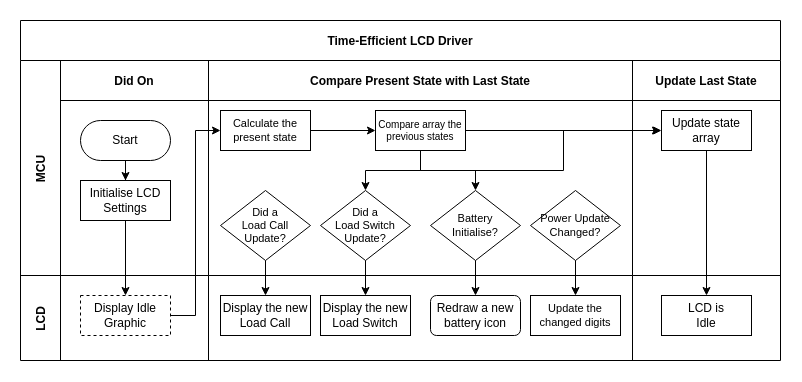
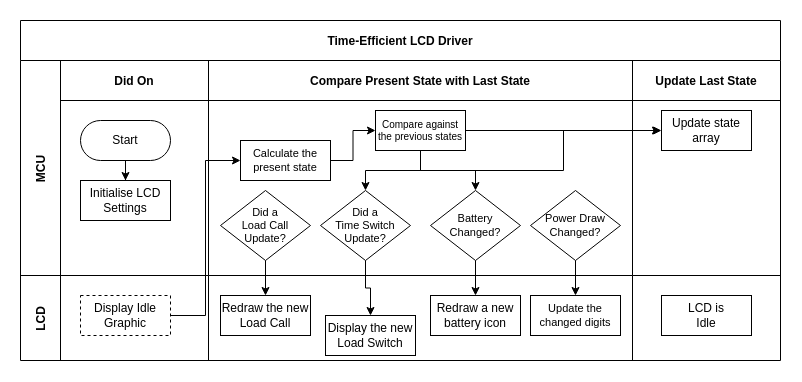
- <mxCell id="20" value="&lt;div style=&quot;font-size: 11px;&quot;&gt;&lt;font style=&quot;font-size: 11px;&quot;&gt;Calculate the&lt;/font&gt;&lt;/div&gt;&lt;div style=&quot;font-size: 11px;&quot;&gt;&lt;font style=&quot;font-size: 11px;&quot;&gt;&lt;font style=&quot;font-size: 11px;&quot;&gt;present state&lt;/font&gt;&lt;br&gt;&lt;/font&gt;&lt;/div&gt;" style="rounded=0;whiteSpace=wrap;html=1;" vertex="1" parent="9"><mxGeometry x="12" y="50" width="90" height="40" as="geometry" /></mxCell>
+ <mxCell id="20" value="&lt;div style=&quot;font-size: 11px;&quot;&gt;&lt;font style=&quot;font-size: 11px;&quot;&gt;Calculate the&lt;/font&gt;&lt;/div&gt;&lt;div style=&quot;font-size: 11px;&quot;&gt;&lt;font style=&quot;font-size: 11px;&quot;&gt;&lt;font style=&quot;font-size: 11px;&quot;&gt;present state&lt;/font&gt;&lt;br&gt;&lt;/font&gt;&lt;/div&gt;" style="rounded=0;whiteSpace=wrap;html=1;" vertex="1" parent="9"><mxGeometry x="32" y="80" width="90" height="40" as="geometry" /></mxCell>
- <mxCell id="14" value="&lt;div style=&quot;font-size: 10px;&quot;&gt;&lt;font style=&quot;font-size: 10px;&quot;&gt;Compare array the previous states&lt;br&gt;&lt;/font&gt;&lt;/div&gt;" style="rounded=0;whiteSpace=wrap;html=1;" parent="9" vertex="1"><mxGeometry x="167" y="50" width="90" height="40" as="geometry" /></mxCell>
+ <mxCell id="14" value="&lt;div style=&quot;font-size: 10px;&quot;&gt;&lt;font style=&quot;font-size: 10px;&quot;&gt;Compare against the previous states&lt;br&gt;&lt;/font&gt;&lt;/div&gt;" style="rounded=0;whiteSpace=wrap;html=1;" parent="9" vertex="1"><mxGeometry x="167" y="50" width="90" height="40" as="geometry" /></mxCell>
- <mxCell id="38" style="edgeStyle=orthogonalEdgeStyle;rounded=0;orthogonalLoop=1;jettySize=auto;html=1;" parent="2" source="22" target="32" edge="1"><mxGeometry relative="1" as="geometry" /></mxCell>
- <mxCell id="16" value="&lt;div style=&quot;font-size: 11px;&quot;&gt;&lt;font style=&quot;font-size: 11px;&quot;&gt;Did a&lt;/font&gt;&lt;/div&gt;&lt;div style=&quot;font-size: 11px;&quot;&gt;&lt;font style=&quot;font-size: 11px;&quot;&gt;Load Switch&lt;br&gt;&lt;/font&gt;&lt;/div&gt;&lt;div style=&quot;font-size: 11px;&quot;&gt;&lt;font style=&quot;font-size: 11px;&quot;&gt;&lt;font style=&quot;font-size: 11px;&quot;&gt;Update?&lt;/font&gt;&lt;br&gt;&lt;/font&gt;&lt;/div&gt;" style="rhombus;whiteSpace=wrap;html=1;" vertex="1" parent="9"><mxGeometry x="112" y="130" width="90" height="70" as="geometry" /></mxCell>
+ <mxCell id="16" value="&lt;div style=&quot;font-size: 11px;&quot;&gt;&lt;font style=&quot;font-size: 11px;&quot;&gt;Did a&lt;/font&gt;&lt;/div&gt;&lt;div style=&quot;font-size: 11px;&quot;&gt;&lt;font style=&quot;font-size: 11px;&quot;&gt;Time Switch&lt;br&gt;&lt;/font&gt;&lt;/div&gt;&lt;div style=&quot;font-size: 11px;&quot;&gt;&lt;font style=&quot;font-size: 11px;&quot;&gt;&lt;font style=&quot;font-size: 11px;&quot;&gt;Update?&lt;/font&gt;&lt;br&gt;&lt;/font&gt;&lt;/div&gt;" style="rhombus;whiteSpace=wrap;html=1;" vertex="1" parent="9"><mxGeometry x="112" y="130" width="90" height="70" as="geometry" /></mxCell>
- <mxCell id="17" value="&lt;div style=&quot;font-size: 11px;&quot;&gt;&lt;font style=&quot;font-size: 11px;&quot;&gt;Battery&lt;/font&gt;&lt;/div&gt;&lt;div style=&quot;font-size: 11px;&quot;&gt;&lt;font style=&quot;font-size: 11px;&quot;&gt;Initialise?&lt;br&gt;&lt;/font&gt;&lt;/div&gt;" style="rhombus;whiteSpace=wrap;html=1;" vertex="1" parent="9"><mxGeometry x="222" y="130" width="90" height="70" as="geometry" /></mxCell>
+ <mxCell id="17" value="&lt;div style=&quot;font-size: 11px;&quot;&gt;&lt;font style=&quot;font-size: 11px;&quot;&gt;Battery&lt;/font&gt;&lt;/div&gt;&lt;div style=&quot;font-size: 11px;&quot;&gt;&lt;font style=&quot;font-size: 11px;&quot;&gt;Changed?&lt;br&gt;&lt;/font&gt;&lt;/div&gt;" style="rhombus;whiteSpace=wrap;html=1;" vertex="1" parent="9"><mxGeometry x="222" y="130" width="90" height="70" as="geometry" /></mxCell>
- <mxCell id="18" value="&lt;div style=&quot;font-size: 11px;&quot;&gt;&lt;font style=&quot;font-size: 11px;&quot;&gt;Power Update&lt;/font&gt;&lt;/div&gt;&lt;div style=&quot;font-size: 11px;&quot;&gt;&lt;font style=&quot;font-size: 11px;&quot;&gt;&lt;font style=&quot;font-size: 11px;&quot;&gt;Changed?&lt;/font&gt;&lt;br&gt;&lt;/font&gt;&lt;/div&gt;" style="rhombus;whiteSpace=wrap;html=1;" vertex="1" parent="9"><mxGeometry x="322" y="130" width="90" height="70" as="geometry" /></mxCell>
+ <mxCell id="18" value="&lt;div style=&quot;font-size: 11px;&quot;&gt;&lt;font style=&quot;font-size: 11px;&quot;&gt;Power Draw&lt;/font&gt;&lt;/div&gt;&lt;div style=&quot;font-size: 11px;&quot;&gt;&lt;font style=&quot;font-size: 11px;&quot;&gt;&lt;font style=&quot;font-size: 11px;&quot;&gt;Changed?&lt;/font&gt;&lt;br&gt;&lt;/font&gt;&lt;/div&gt;" style="rhombus;whiteSpace=wrap;html=1;" vertex="1" parent="9"><mxGeometry x="322" y="130" width="90" height="70" as="geometry" /></mxCell>
- <mxCell id="3" value="" style="edgeStyle=orthogonalEdgeStyle;rounded=0;orthogonalLoop=1;jettySize=auto;html=1;" parent="2" source="8" target="25" edge="1"><mxGeometry relative="1" as="geometry" /></mxCell>
- <mxCell id="27" value="&lt;div&gt;Display the new&lt;/div&gt;&lt;div&gt;Load Call&lt;br&gt;&lt;/div&gt;" style="rounded=0;whiteSpace=wrap;html=1;" vertex="1" parent="26"><mxGeometry x="12" y="20" width="90" height="40" as="geometry" /></mxCell>
+ <mxCell id="27" value="&lt;div&gt;Redraw the new&lt;/div&gt;&lt;div&gt;Load Call&lt;br&gt;&lt;/div&gt;" style="rounded=0;whiteSpace=wrap;html=1;" vertex="1" parent="26"><mxGeometry x="12" y="20" width="90" height="40" as="geometry" /></mxCell>
- <mxCell id="28" value="&lt;div&gt;Display the new&lt;/div&gt;&lt;div&gt;Load Switch&lt;br&gt;&lt;/div&gt;" style="rounded=0;whiteSpace=wrap;html=1;" vertex="1" parent="26"><mxGeometry x="112" y="20" width="90" height="40" as="geometry" /></mxCell>
+ <mxCell id="28" value="&lt;div&gt;Display the new&lt;/div&gt;&lt;div&gt;Load Switch&lt;br&gt;&lt;/div&gt;" style="rounded=0;whiteSpace=wrap;html=1;" vertex="1" parent="26"><mxGeometry x="117" y="40" width="90" height="40" as="geometry" /></mxCell>
- <mxCell id="29" value="&lt;div&gt;Redraw a new&lt;/div&gt;&lt;div&gt;battery icon&lt;br&gt;&lt;/div&gt;" style="whiteSpace=wrap;html=1;rounded=1;" vertex="1" parent="26"><mxGeometry x="222" y="20" width="90" height="40" as="geometry" /></mxCell>
+ <mxCell id="29" value="&lt;div&gt;Redraw a new&lt;/div&gt;&lt;div&gt;battery icon&lt;br&gt;&lt;/div&gt;" style="rounded=0;whiteSpace=wrap;html=1;" vertex="1" parent="26"><mxGeometry x="222" y="20" width="90" height="40" as="geometry" /></mxCell>
